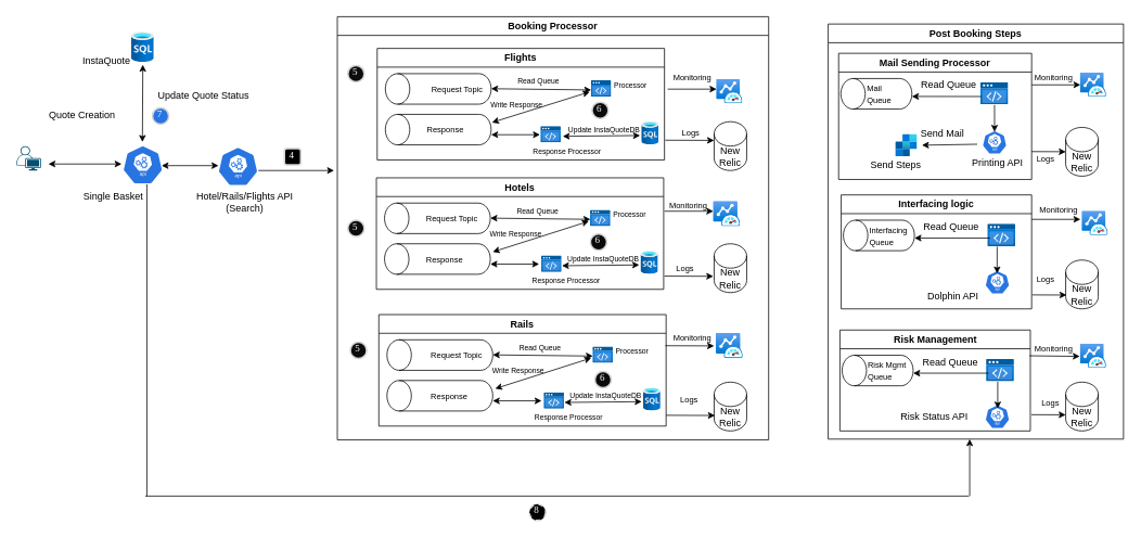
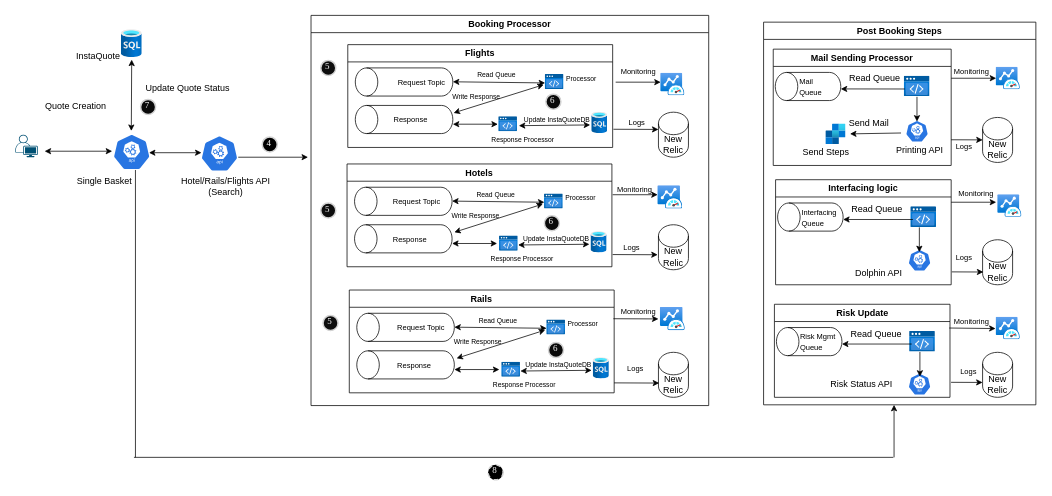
- <mxCell id="88" value="7" style="ellipse;whiteSpace=wrap;html=1;aspect=fixed;strokeWidth=2;fontFamily=Tahoma;spacingBottom=4;spacingRight=2;strokeColor=#d3d3d3;fillColor=#2875e2;fontColor=#ffffff;" parent="1" vertex="1"><mxGeometry x="186.88" y="132" width="20" height="20" as="geometry" /></mxCell>
+ <mxCell id="88" value="7" style="ellipse;whiteSpace=wrap;html=1;aspect=fixed;strokeWidth=2;fontFamily=Tahoma;spacingBottom=4;spacingRight=2;strokeColor=#d3d3d3;fillColor=#0a0a0a;fontColor=#ffffff;" parent="1" vertex="1"><mxGeometry x="186.88" y="132" width="20" height="20" as="geometry" /></mxCell>
- <mxCell id="46" value="4" style="whiteSpace=wrap;html=1;aspect=fixed;strokeWidth=2;fontFamily=Tahoma;spacingBottom=4;spacingRight=2;strokeColor=#d4d4d4;fontColor=#ffffff;fillStyle=solid;fillColor=#000000;rounded=1;" parent="1" vertex="1"><mxGeometry x="349" y="182" width="20" height="20" as="geometry" /></mxCell>
+ <mxCell id="46" value="4" style="ellipse;whiteSpace=wrap;html=1;aspect=fixed;strokeWidth=2;fontFamily=Tahoma;spacingBottom=4;spacingRight=2;strokeColor=#d4d4d4;fontColor=#ffffff;fillStyle=solid;fillColor=#000000;" parent="1" vertex="1"><mxGeometry x="349" y="182" width="20" height="20" as="geometry" /></mxCell>
- <mxCell id="115" value="Risk Management" style="swimlane;whiteSpace=wrap;html=1;startSize=23;" parent="90" vertex="1"><mxGeometry x="14.43" y="376" width="234" height="124" as="geometry" /></mxCell>
+ <mxCell id="115" value="Risk Update" style="swimlane;whiteSpace=wrap;html=1;startSize=23;" parent="90" vertex="1"><mxGeometry x="14.43" y="376" width="234" height="124" as="geometry" /></mxCell>
